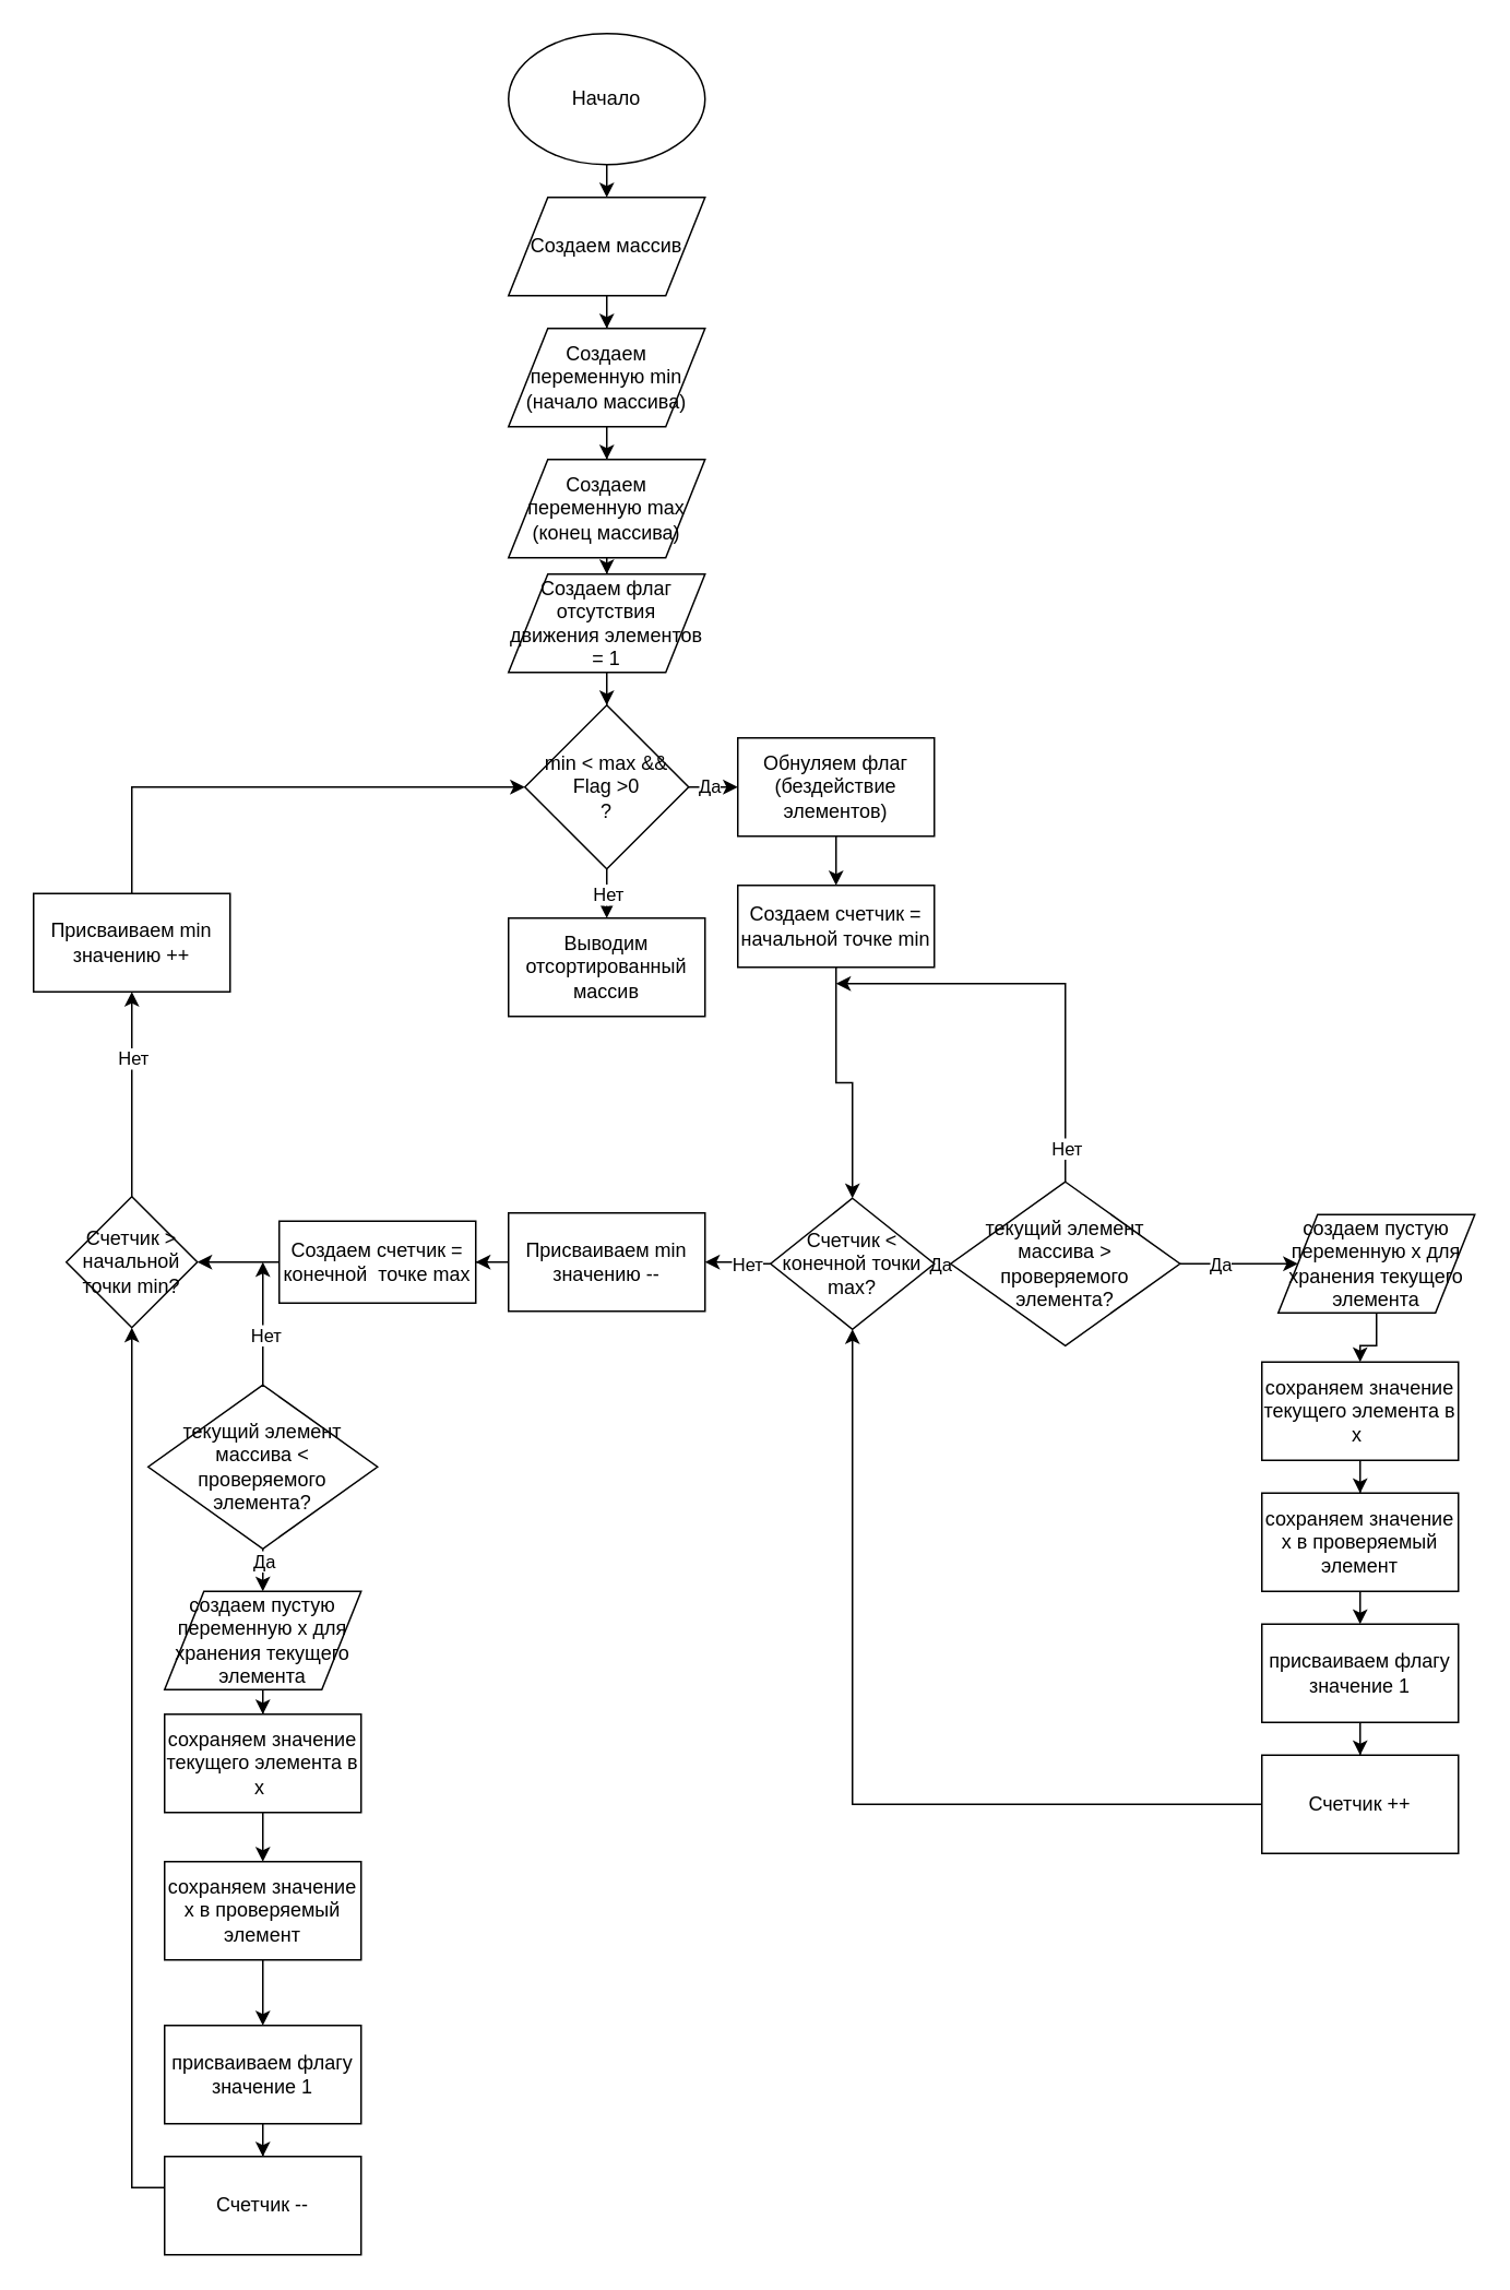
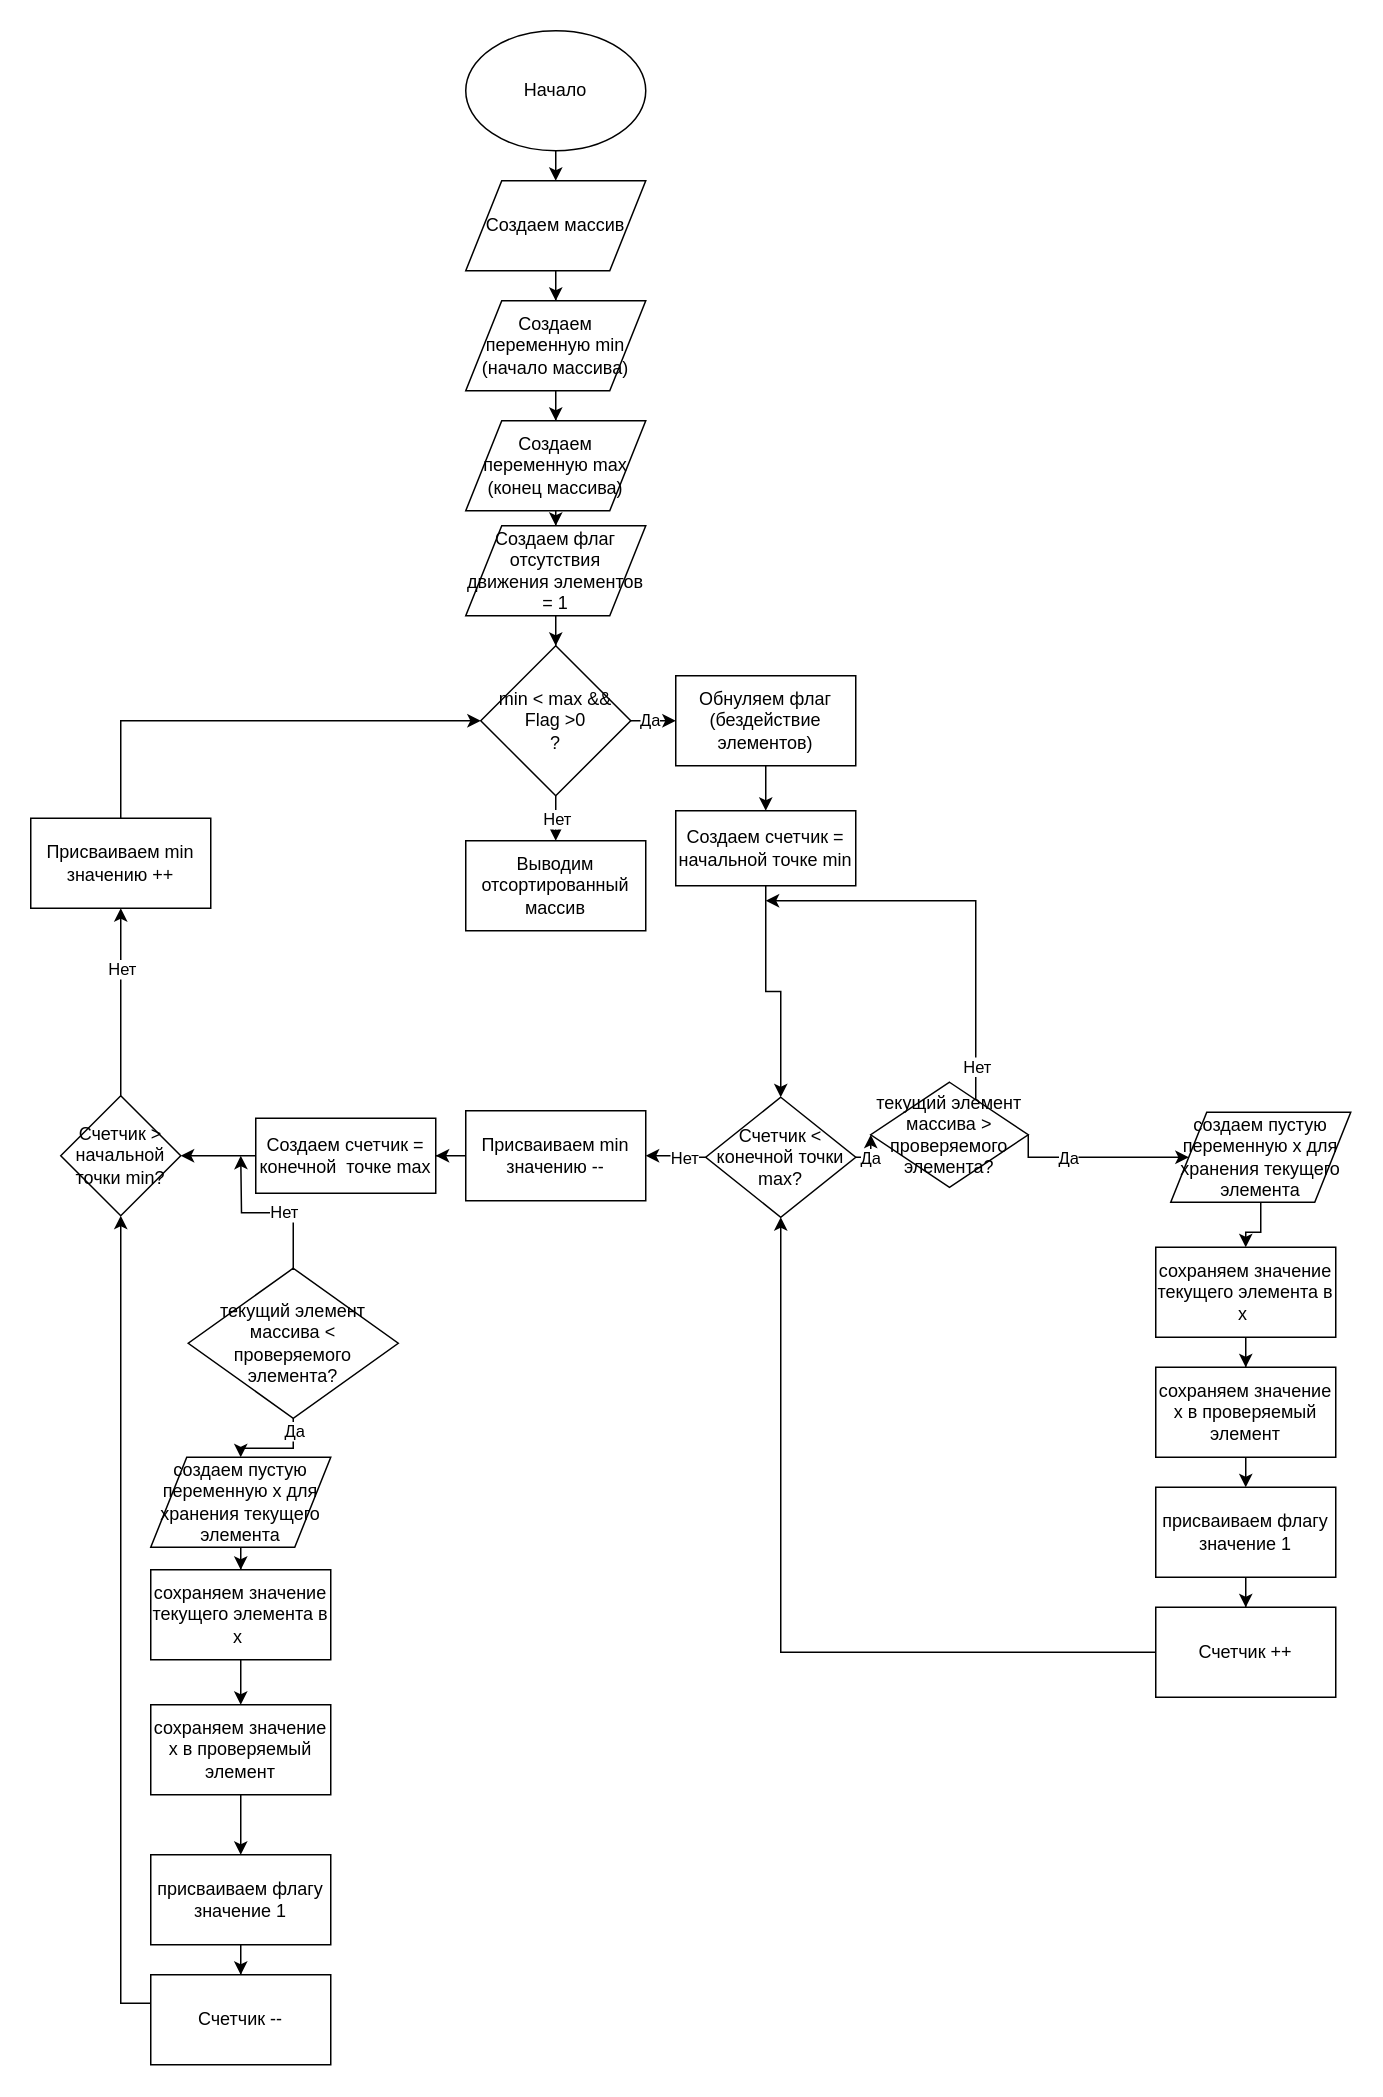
- <mxCell id="28" value="текущий элемент массива &amp;gt; проверяемого элемента?" style="rhombus;whiteSpace=wrap;html=1;" vertex="1" parent="1"><mxGeometry x="580" y="721" width="140" height="100" as="geometry" /></mxCell>
+ <mxCell id="28" value="текущий элемент массива &amp;gt; проверяемого элемента?" style="rhombus;whiteSpace=wrap;html=1;" vertex="1" parent="1"><mxGeometry x="580" y="721" width="105" height="70" as="geometry" /></mxCell>
- <mxCell id="55" value="текущий элемент массива &amp;lt; проверяемого элемента?" style="rhombus;whiteSpace=wrap;html=1;" vertex="1" parent="1"><mxGeometry x="90" y="845" width="140" height="100" as="geometry" /></mxCell>
+ <mxCell id="55" value="текущий элемент массива &amp;lt; проверяемого элемента?" style="rhombus;whiteSpace=wrap;html=1;" vertex="1" parent="1"><mxGeometry x="125" y="845" width="140" height="100" as="geometry" /></mxCell>
